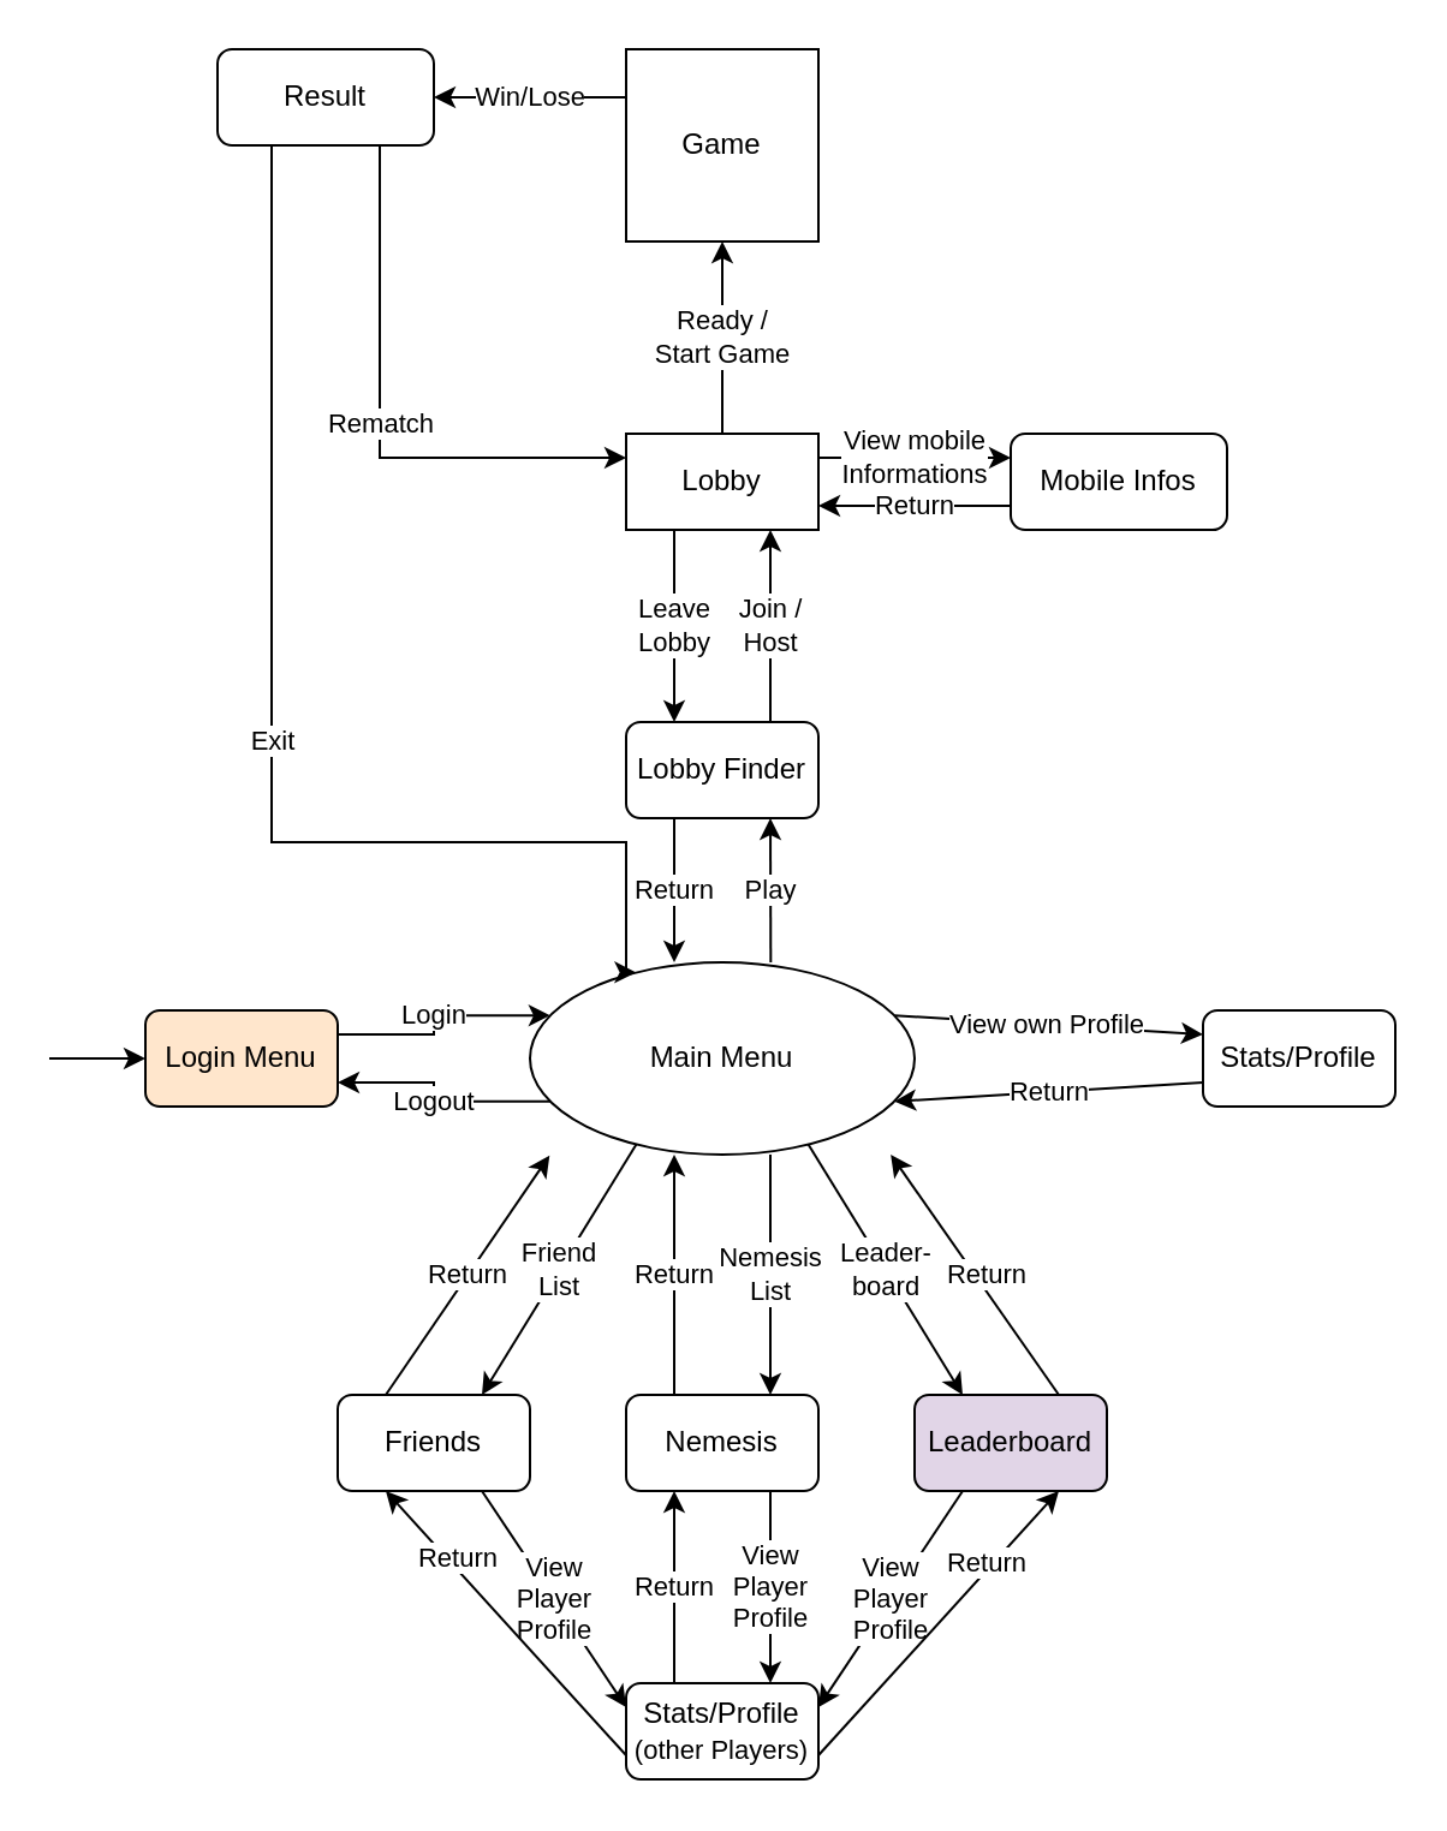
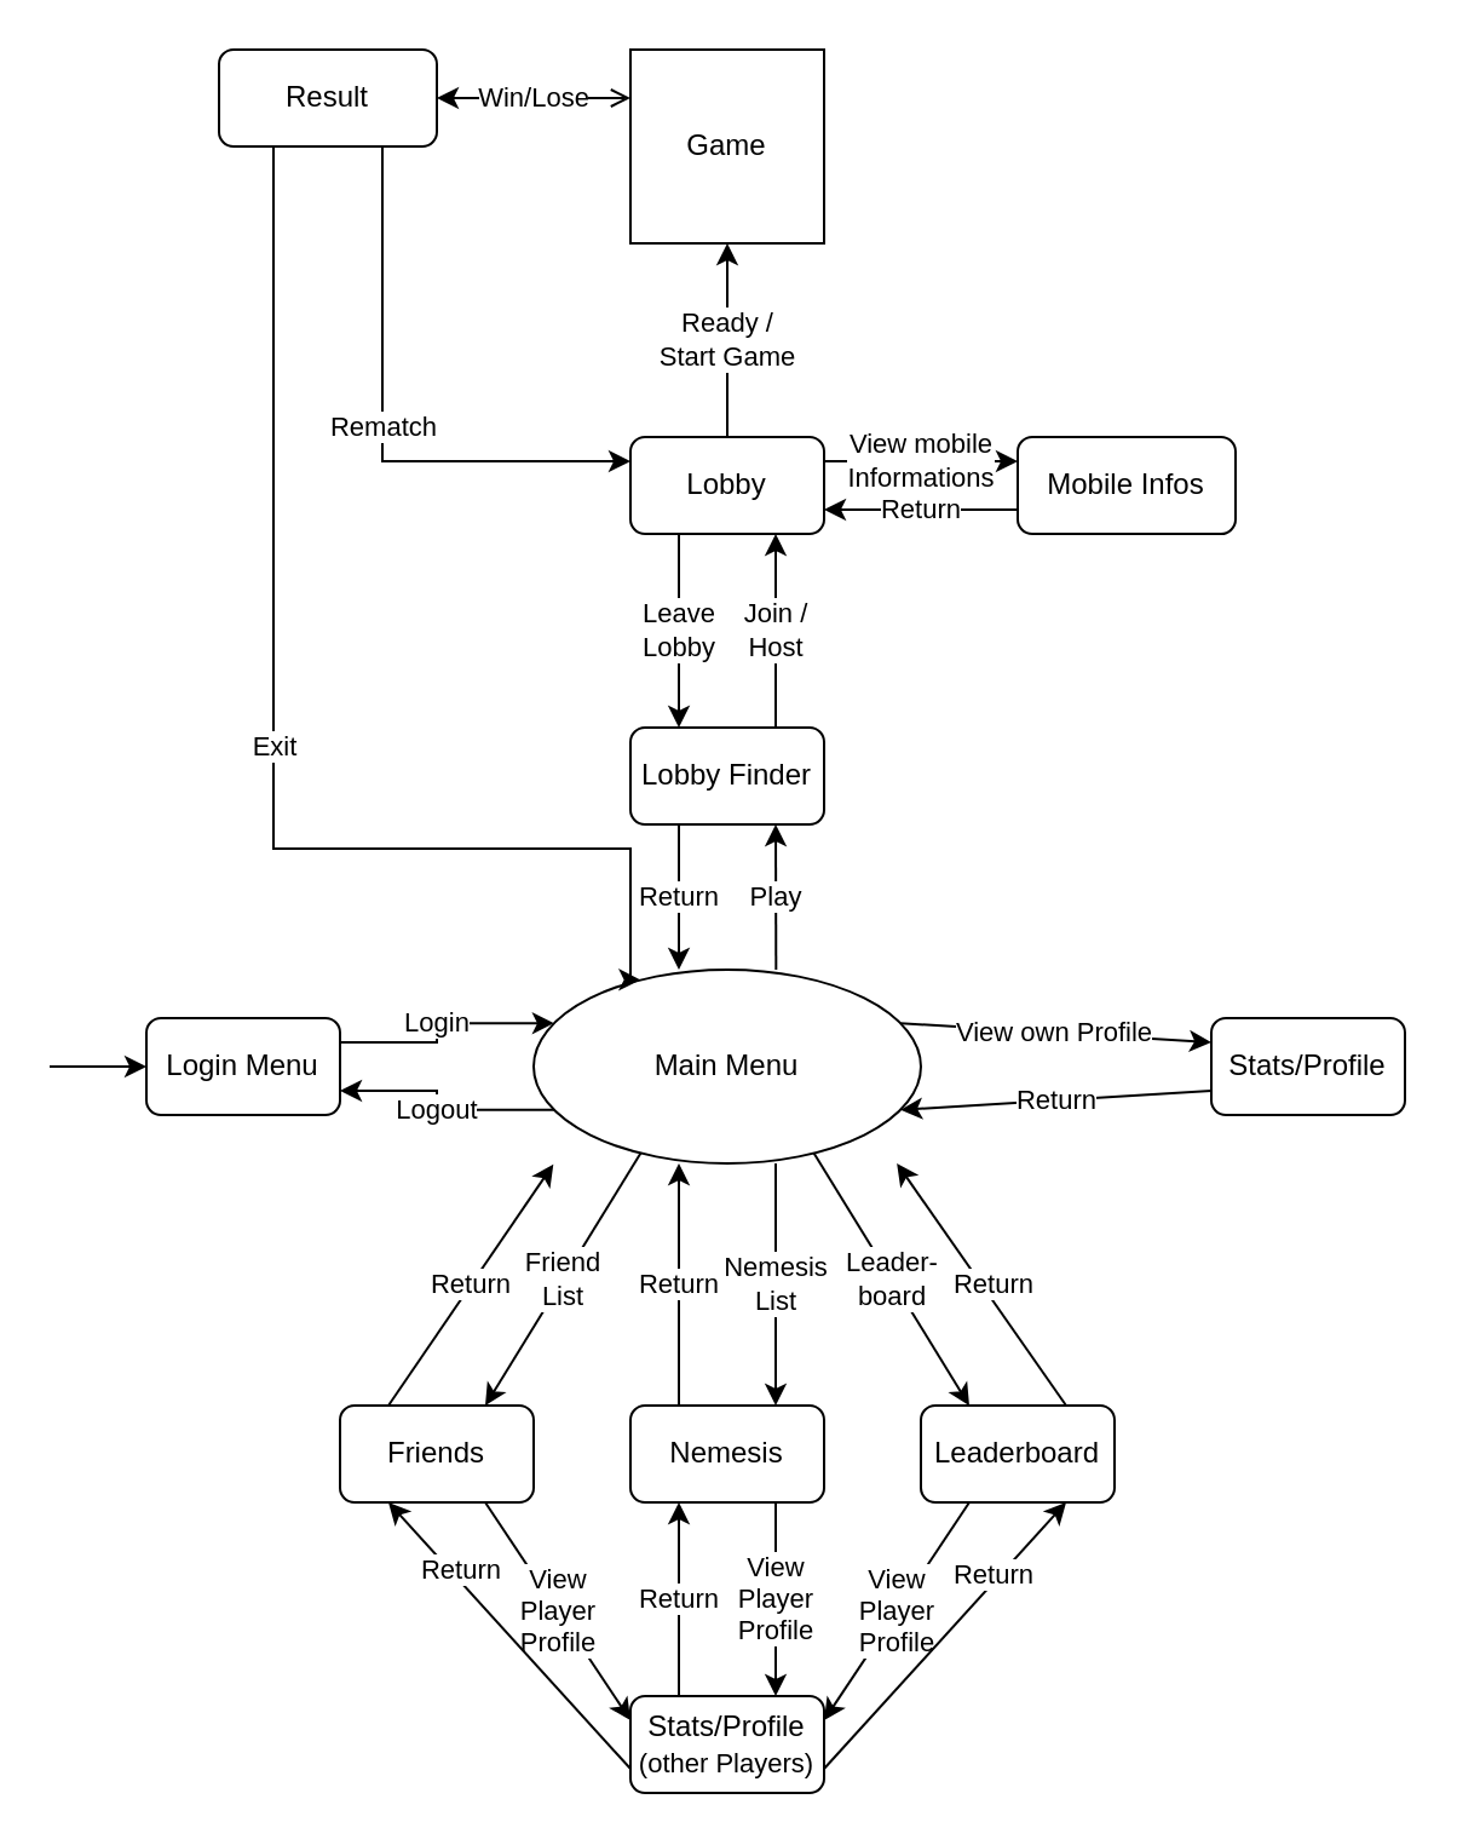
- <mxCell id="31" value="Win/Lose" style="edgeStyle=none;rounded=0;orthogonalLoop=1;jettySize=auto;html=1;exitX=1;exitY=0.5;exitDx=0;exitDy=0;entryX=0;entryY=0.25;entryDx=0;entryDy=0;startArrow=classic;startFill=1;endArrow=none;endFill=0;" edge="1" parent="1" source="34" target="30"><mxGeometry relative="1" as="geometry" /></mxCell>
+ <mxCell id="31" value="Win/Lose" style="edgeStyle=none;rounded=0;orthogonalLoop=1;jettySize=auto;html=1;exitX=1;exitY=0.5;exitDx=0;exitDy=0;entryX=0;entryY=0.25;entryDx=0;entryDy=0;startArrow=classic;startFill=1;endArrow=open;endFill=0;" edge="1" parent="1" source="34" target="30"><mxGeometry relative="1" as="geometry" /></mxCell>
- <mxCell id="29" value="Lobby" style="whiteSpace=wrap;html=1;rounded=0;" vertex="1" parent="1"><mxGeometry x="260" y="180" width="80" height="40" as="geometry" /></mxCell>
+ <mxCell id="29" value="Lobby" style="rounded=1;whiteSpace=wrap;html=1;" vertex="1" parent="1"><mxGeometry x="260" y="180" width="80" height="40" as="geometry" /></mxCell>
- <mxCell id="24" value="Login Menu" style="rounded=1;whiteSpace=wrap;html=1;fillColor=#ffe6cc;" vertex="1" parent="1"><mxGeometry x="60" y="420" width="80" height="40" as="geometry" /></mxCell>
+ <mxCell id="24" value="Login Menu" style="rounded=1;whiteSpace=wrap;html=1;" vertex="1" parent="1"><mxGeometry x="60" y="420" width="80" height="40" as="geometry" /></mxCell>
- <mxCell id="17" value="Leaderboard" style="rounded=1;whiteSpace=wrap;html=1;fillColor=#e1d5e7;" vertex="1" parent="1"><mxGeometry x="380" y="580" width="80" height="40" as="geometry" /></mxCell>
+ <mxCell id="17" value="Leaderboard" style="rounded=1;whiteSpace=wrap;html=1;" vertex="1" parent="1"><mxGeometry x="380" y="580" width="80" height="40" as="geometry" /></mxCell>
